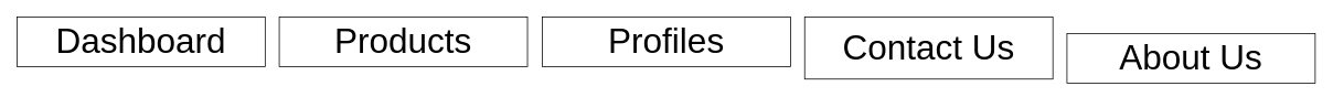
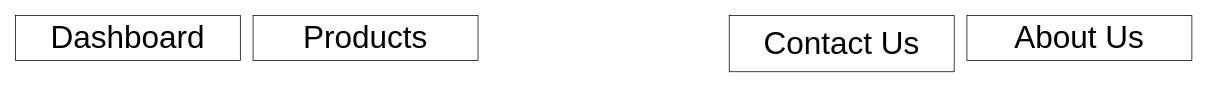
- <mxCell id="6" value="&lt;font style=&quot;font-size: 42px;&quot;&gt;Profiles&lt;/font&gt;" style="rounded=0;whiteSpace=wrap;html=1;" vertex="1" parent="1"><mxGeometry x="655" y="20" width="300" height="60" as="geometry" /></mxCell>
- <mxCell id="4" value="&lt;font style=&quot;font-size: 42px;&quot;&gt;About Us&lt;/font&gt;" style="rounded=0;whiteSpace=wrap;html=1;" parent="1" vertex="1"><mxGeometry x="1289" y="40" width="300" height="60" as="geometry" /></mxCell>
+ <mxCell id="4" value="&lt;font style=&quot;font-size: 42px;&quot;&gt;About Us&lt;/font&gt;" style="rounded=0;whiteSpace=wrap;html=1;" parent="1" vertex="1"><mxGeometry x="1289" y="20" width="300" height="60" as="geometry" /></mxCell>
